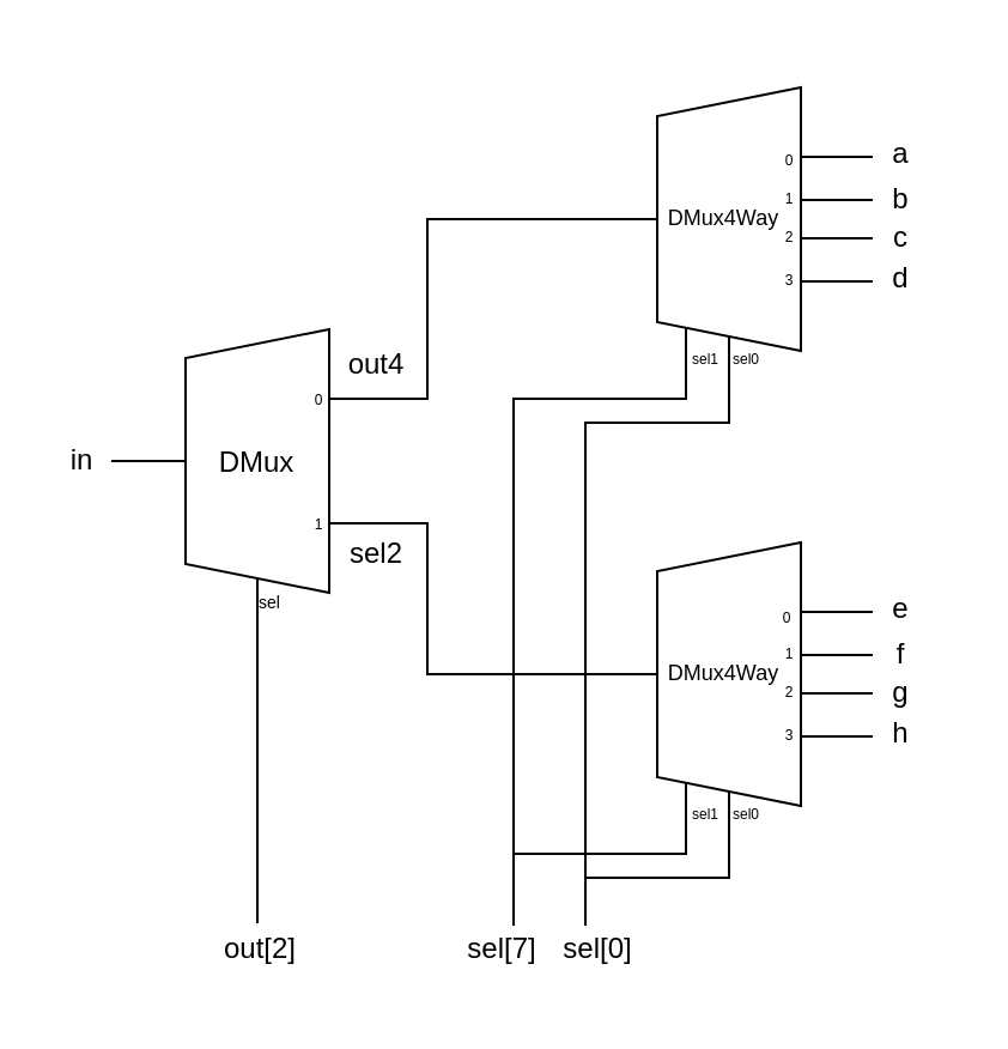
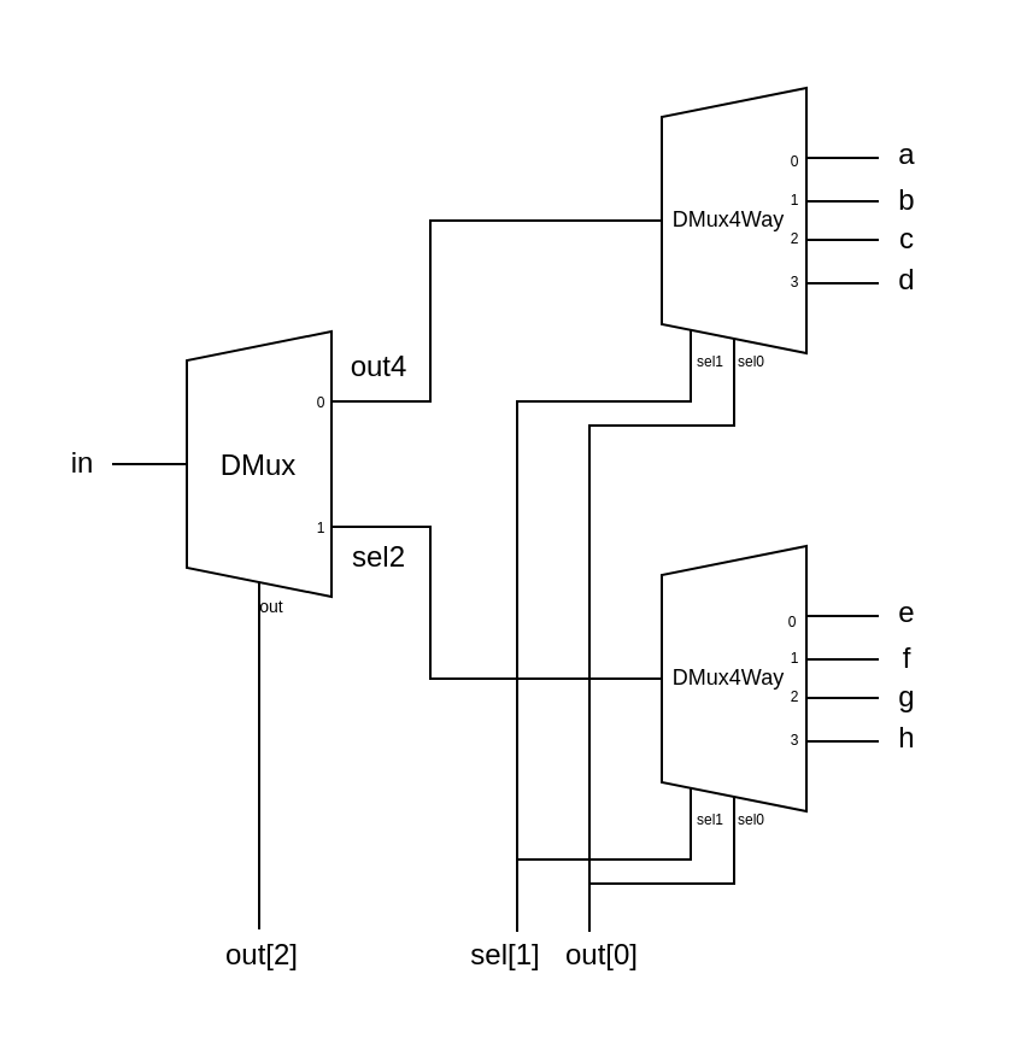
- <mxCell id="12" value="sel" style="text;html=1;align=center;verticalAlign=middle;whiteSpace=wrap;rounded=0;fontSize=7;fillColor=default;" parent="1" vertex="1"><mxGeometry x="108" y="247" width="9" height="10" as="geometry" /></mxCell>
+ <mxCell id="12" value="out" style="text;html=1;align=center;verticalAlign=middle;whiteSpace=wrap;rounded=0;fontSize=7;fillColor=default;" parent="1" vertex="1"><mxGeometry x="108" y="247" width="9" height="10" as="geometry" /></mxCell>
- <mxCell id="17" value="sel[7]" style="text;html=1;align=center;verticalAlign=middle;whiteSpace=wrap;rounded=0;" parent="1" vertex="1"><mxGeometry x="194" y="386" width="31" height="19" as="geometry" /></mxCell>
+ <mxCell id="17" value="sel[1]" style="text;html=1;align=center;verticalAlign=middle;whiteSpace=wrap;rounded=0;" parent="1" vertex="1"><mxGeometry x="194" y="386" width="31" height="19" as="geometry" /></mxCell>
- <mxCell id="51" value="sel[0]" style="text;html=1;align=center;verticalAlign=middle;whiteSpace=wrap;rounded=0;" vertex="1" parent="1"><mxGeometry x="234" y="386" width="31" height="19" as="geometry" /></mxCell>
+ <mxCell id="51" value="out[0]" style="text;html=1;align=center;verticalAlign=middle;whiteSpace=wrap;rounded=0;" vertex="1" parent="1"><mxGeometry x="234" y="386" width="31" height="19" as="geometry" /></mxCell>
